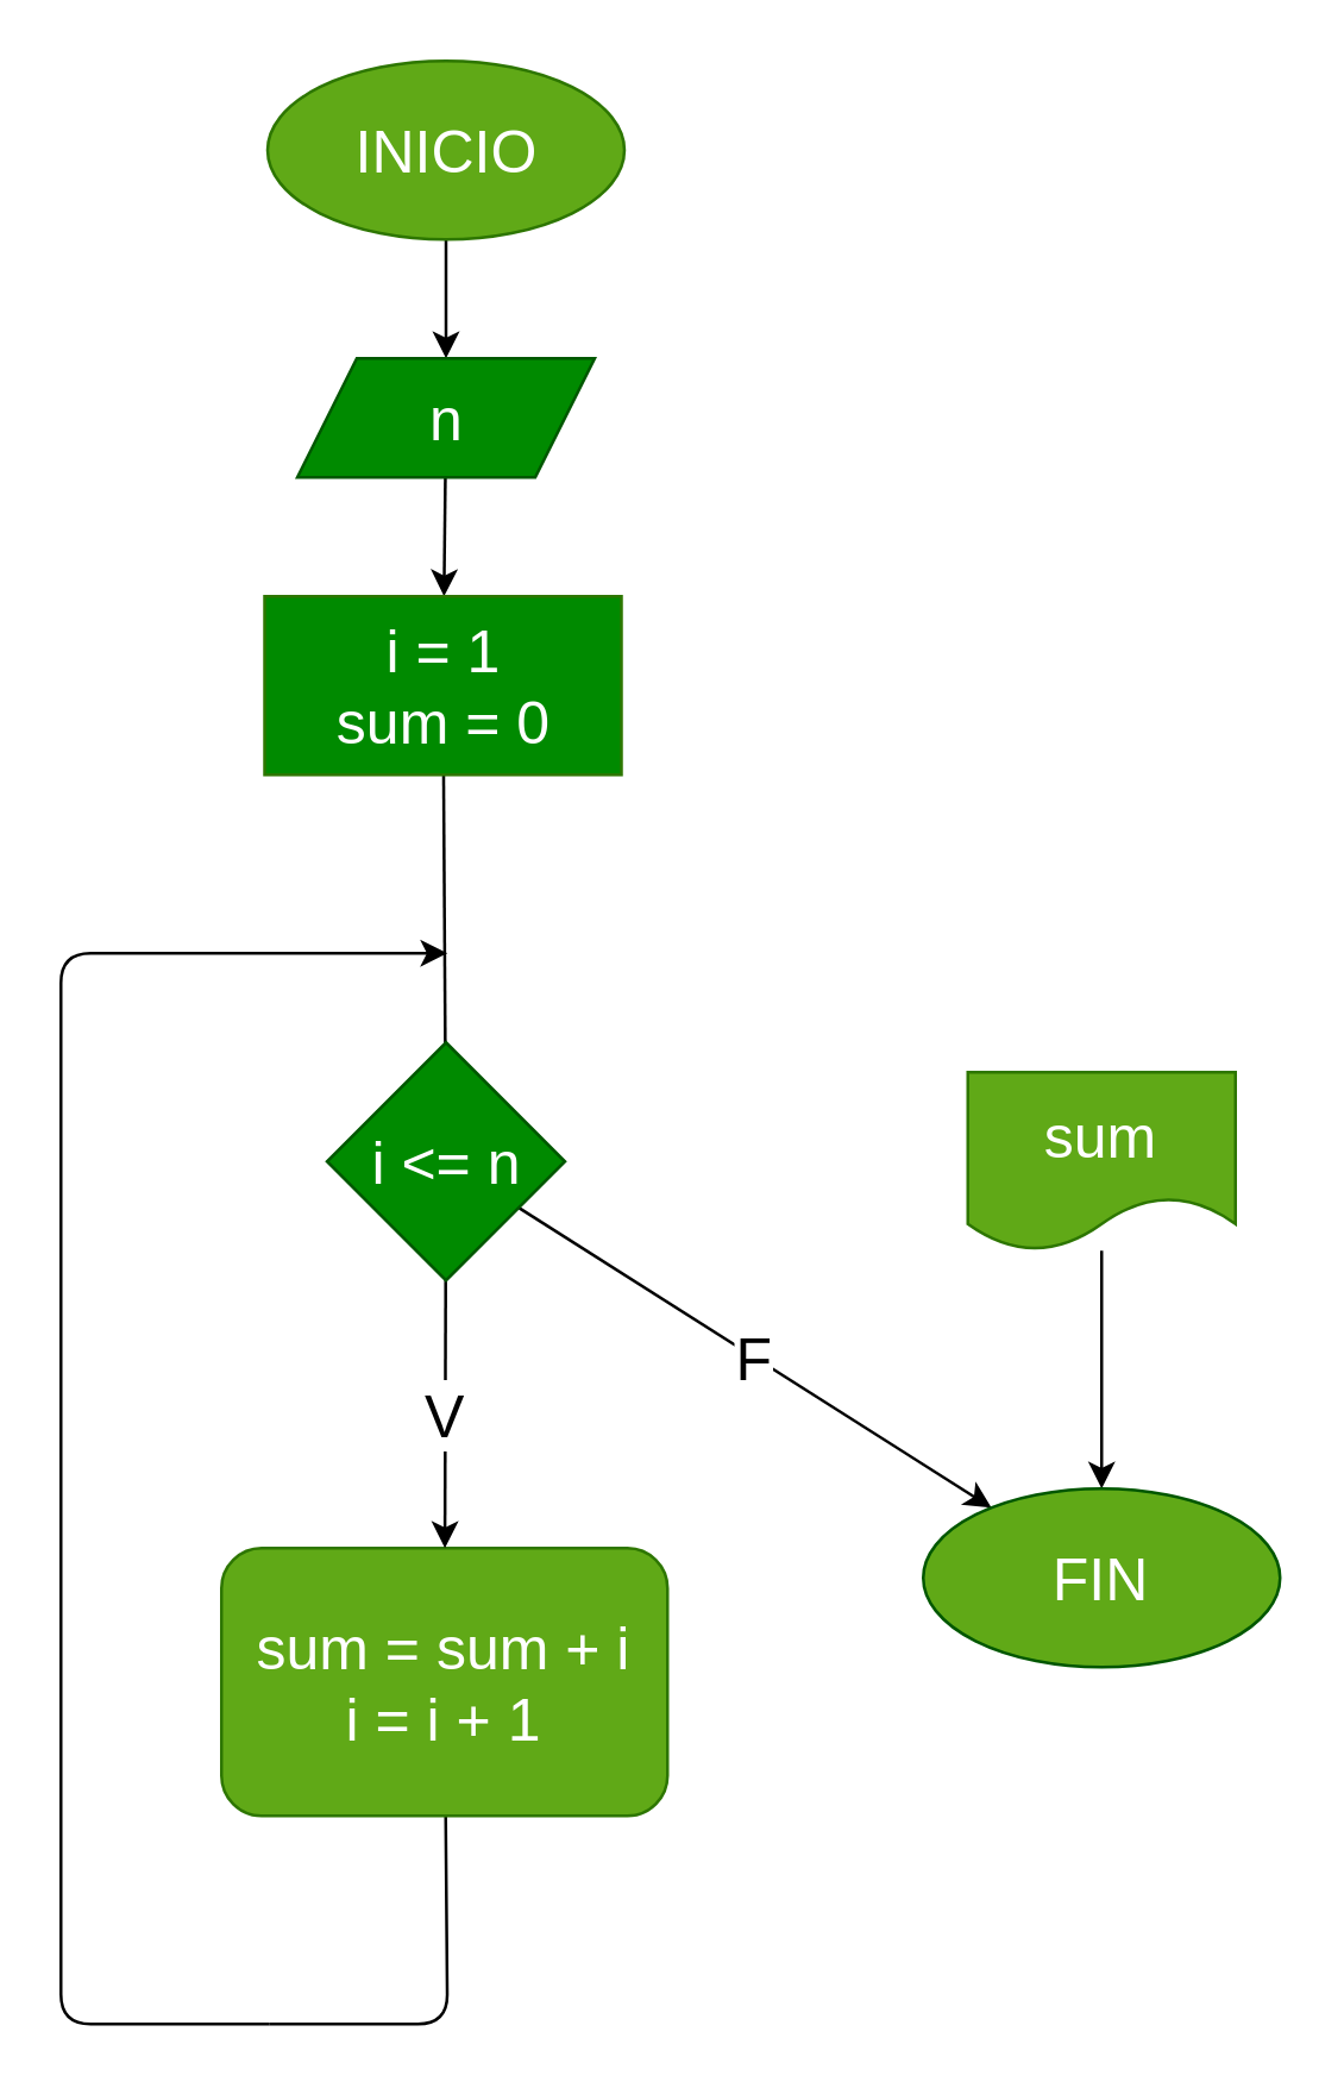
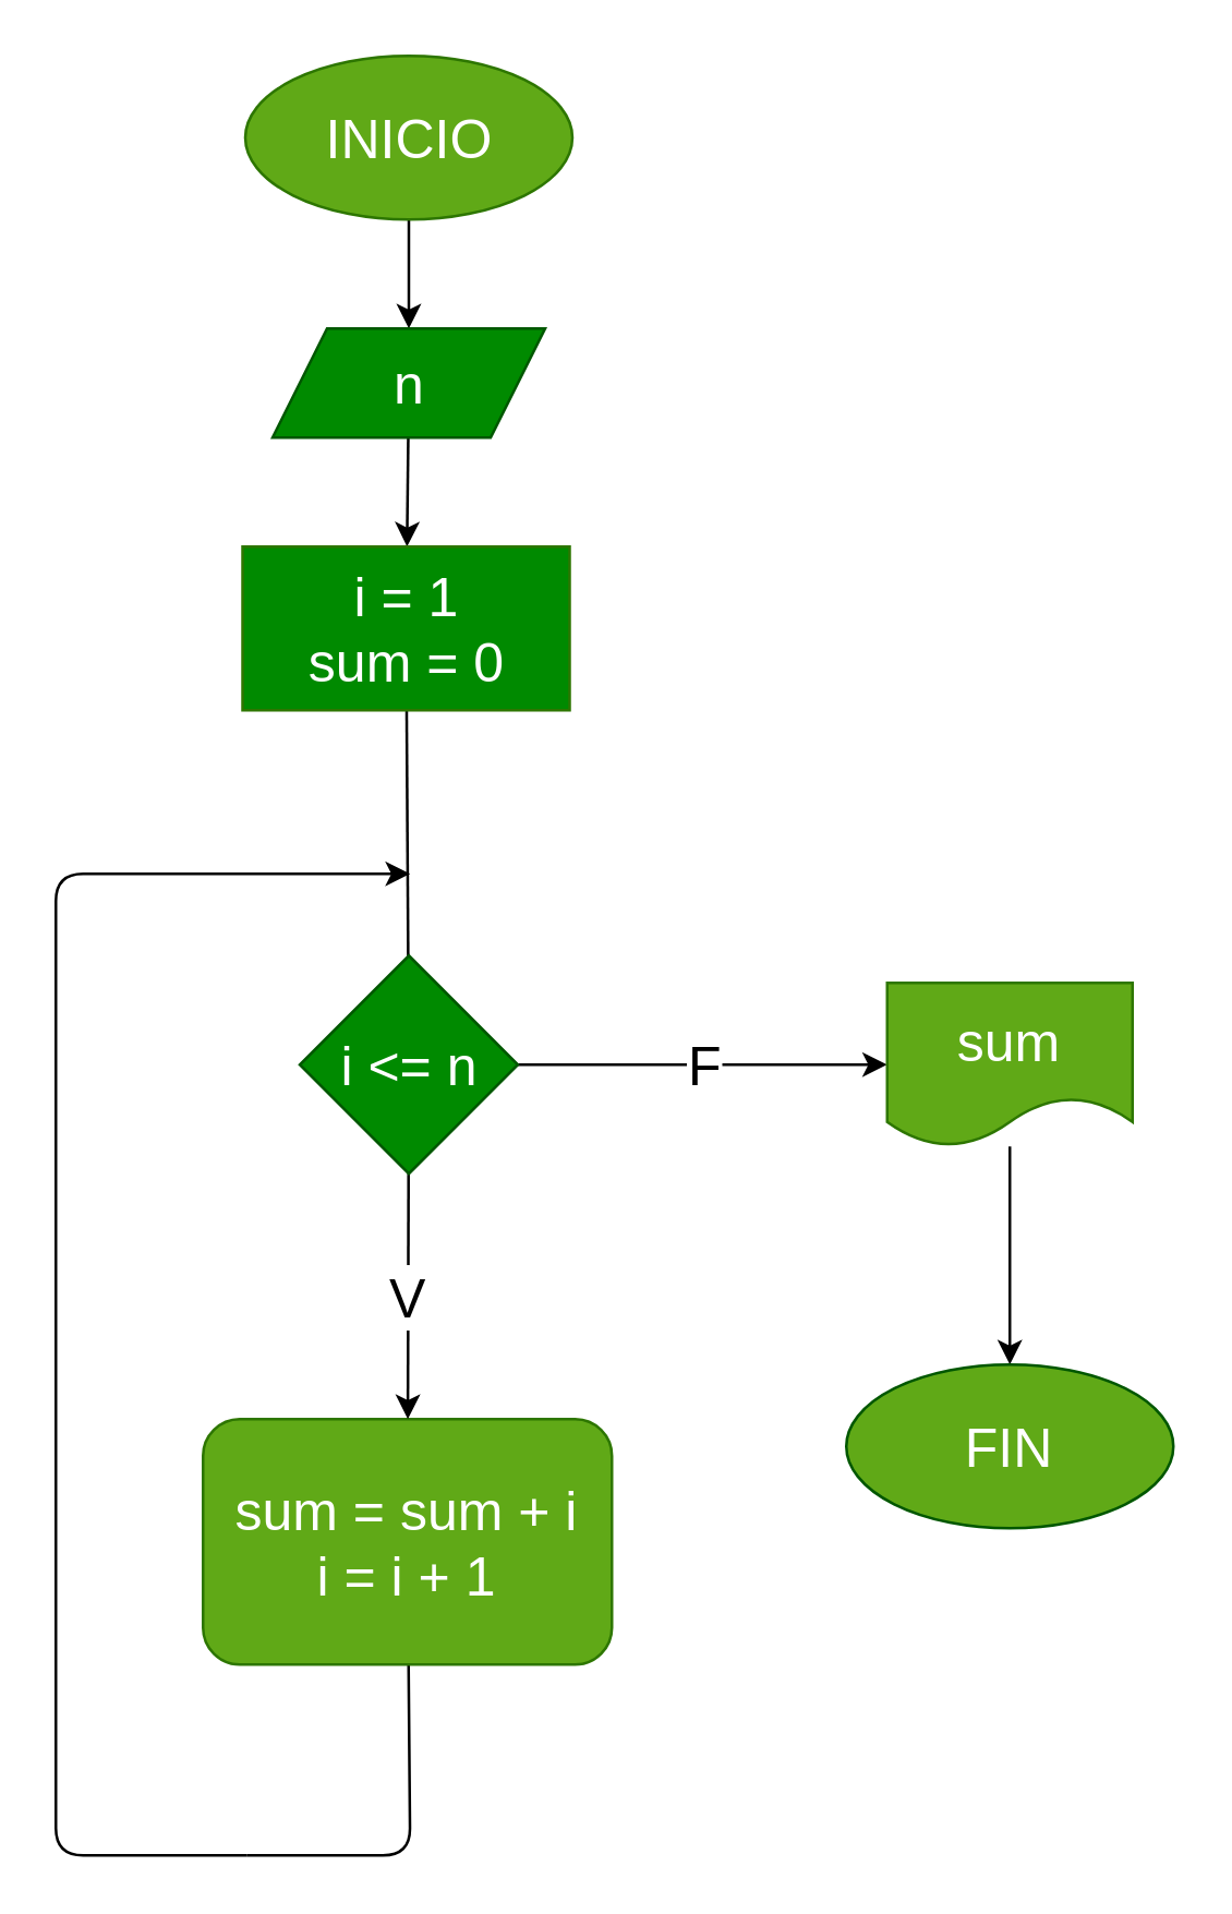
- <mxCell id="12" value="F" style="edgeStyle=none;html=1;fontSize=20;" parent="1" source="13" target="16" edge="1"><mxGeometry relative="1" as="geometry" /></mxCell>
+ <mxCell id="12" value="F" style="edgeStyle=none;html=1;fontSize=20;" parent="1" source="13" target="15" edge="1"><mxGeometry relative="1" as="geometry" /></mxCell>
